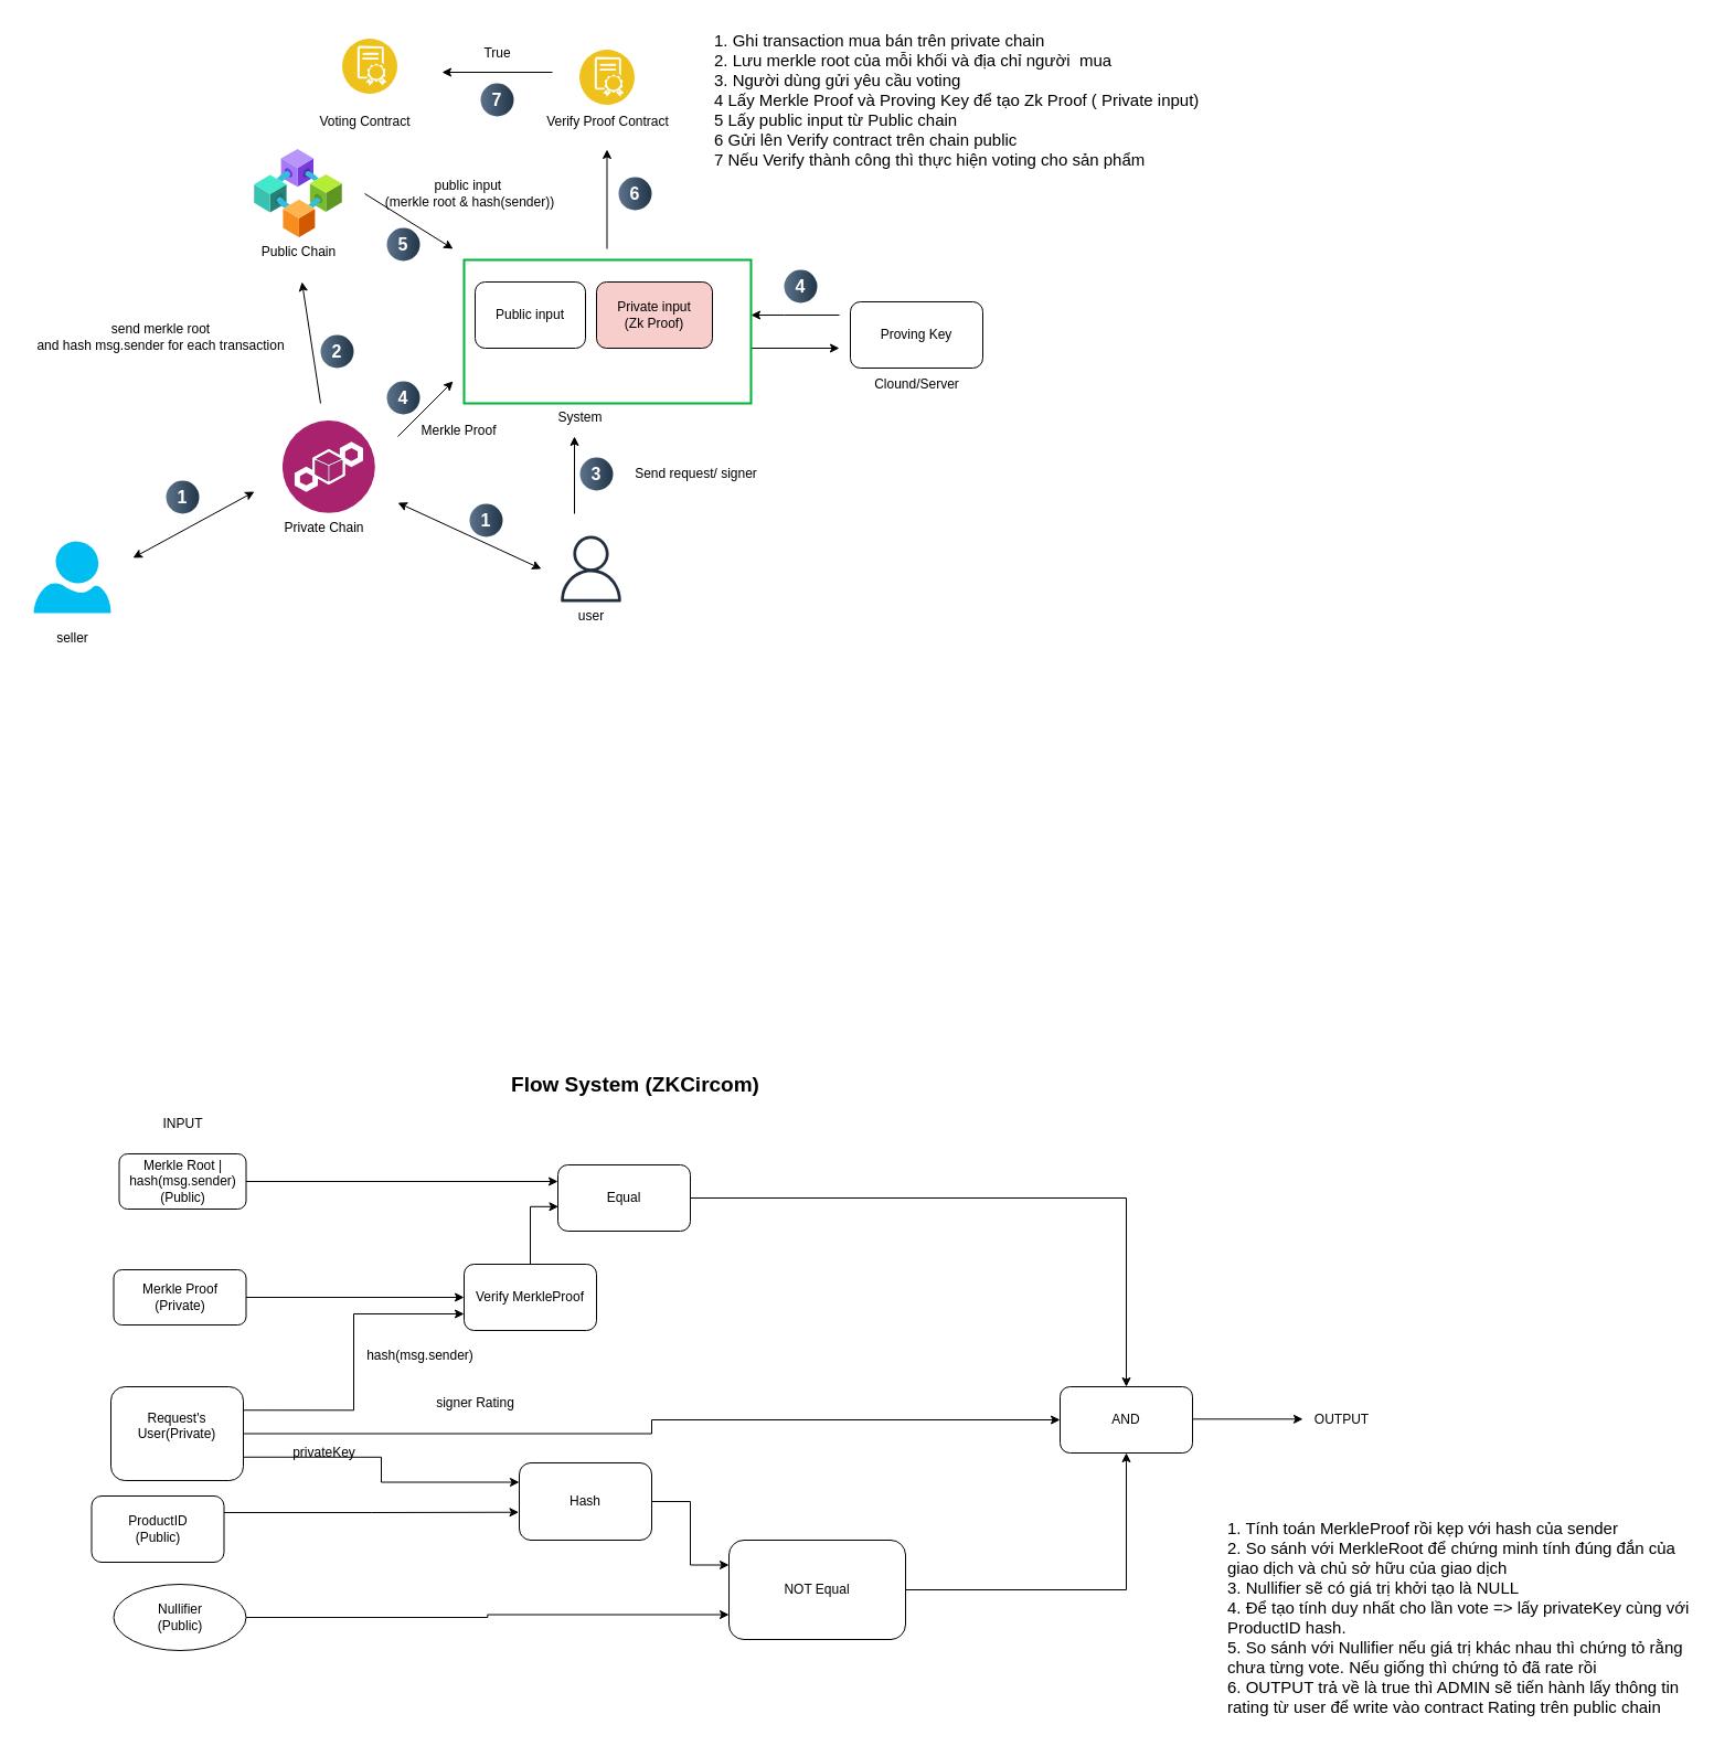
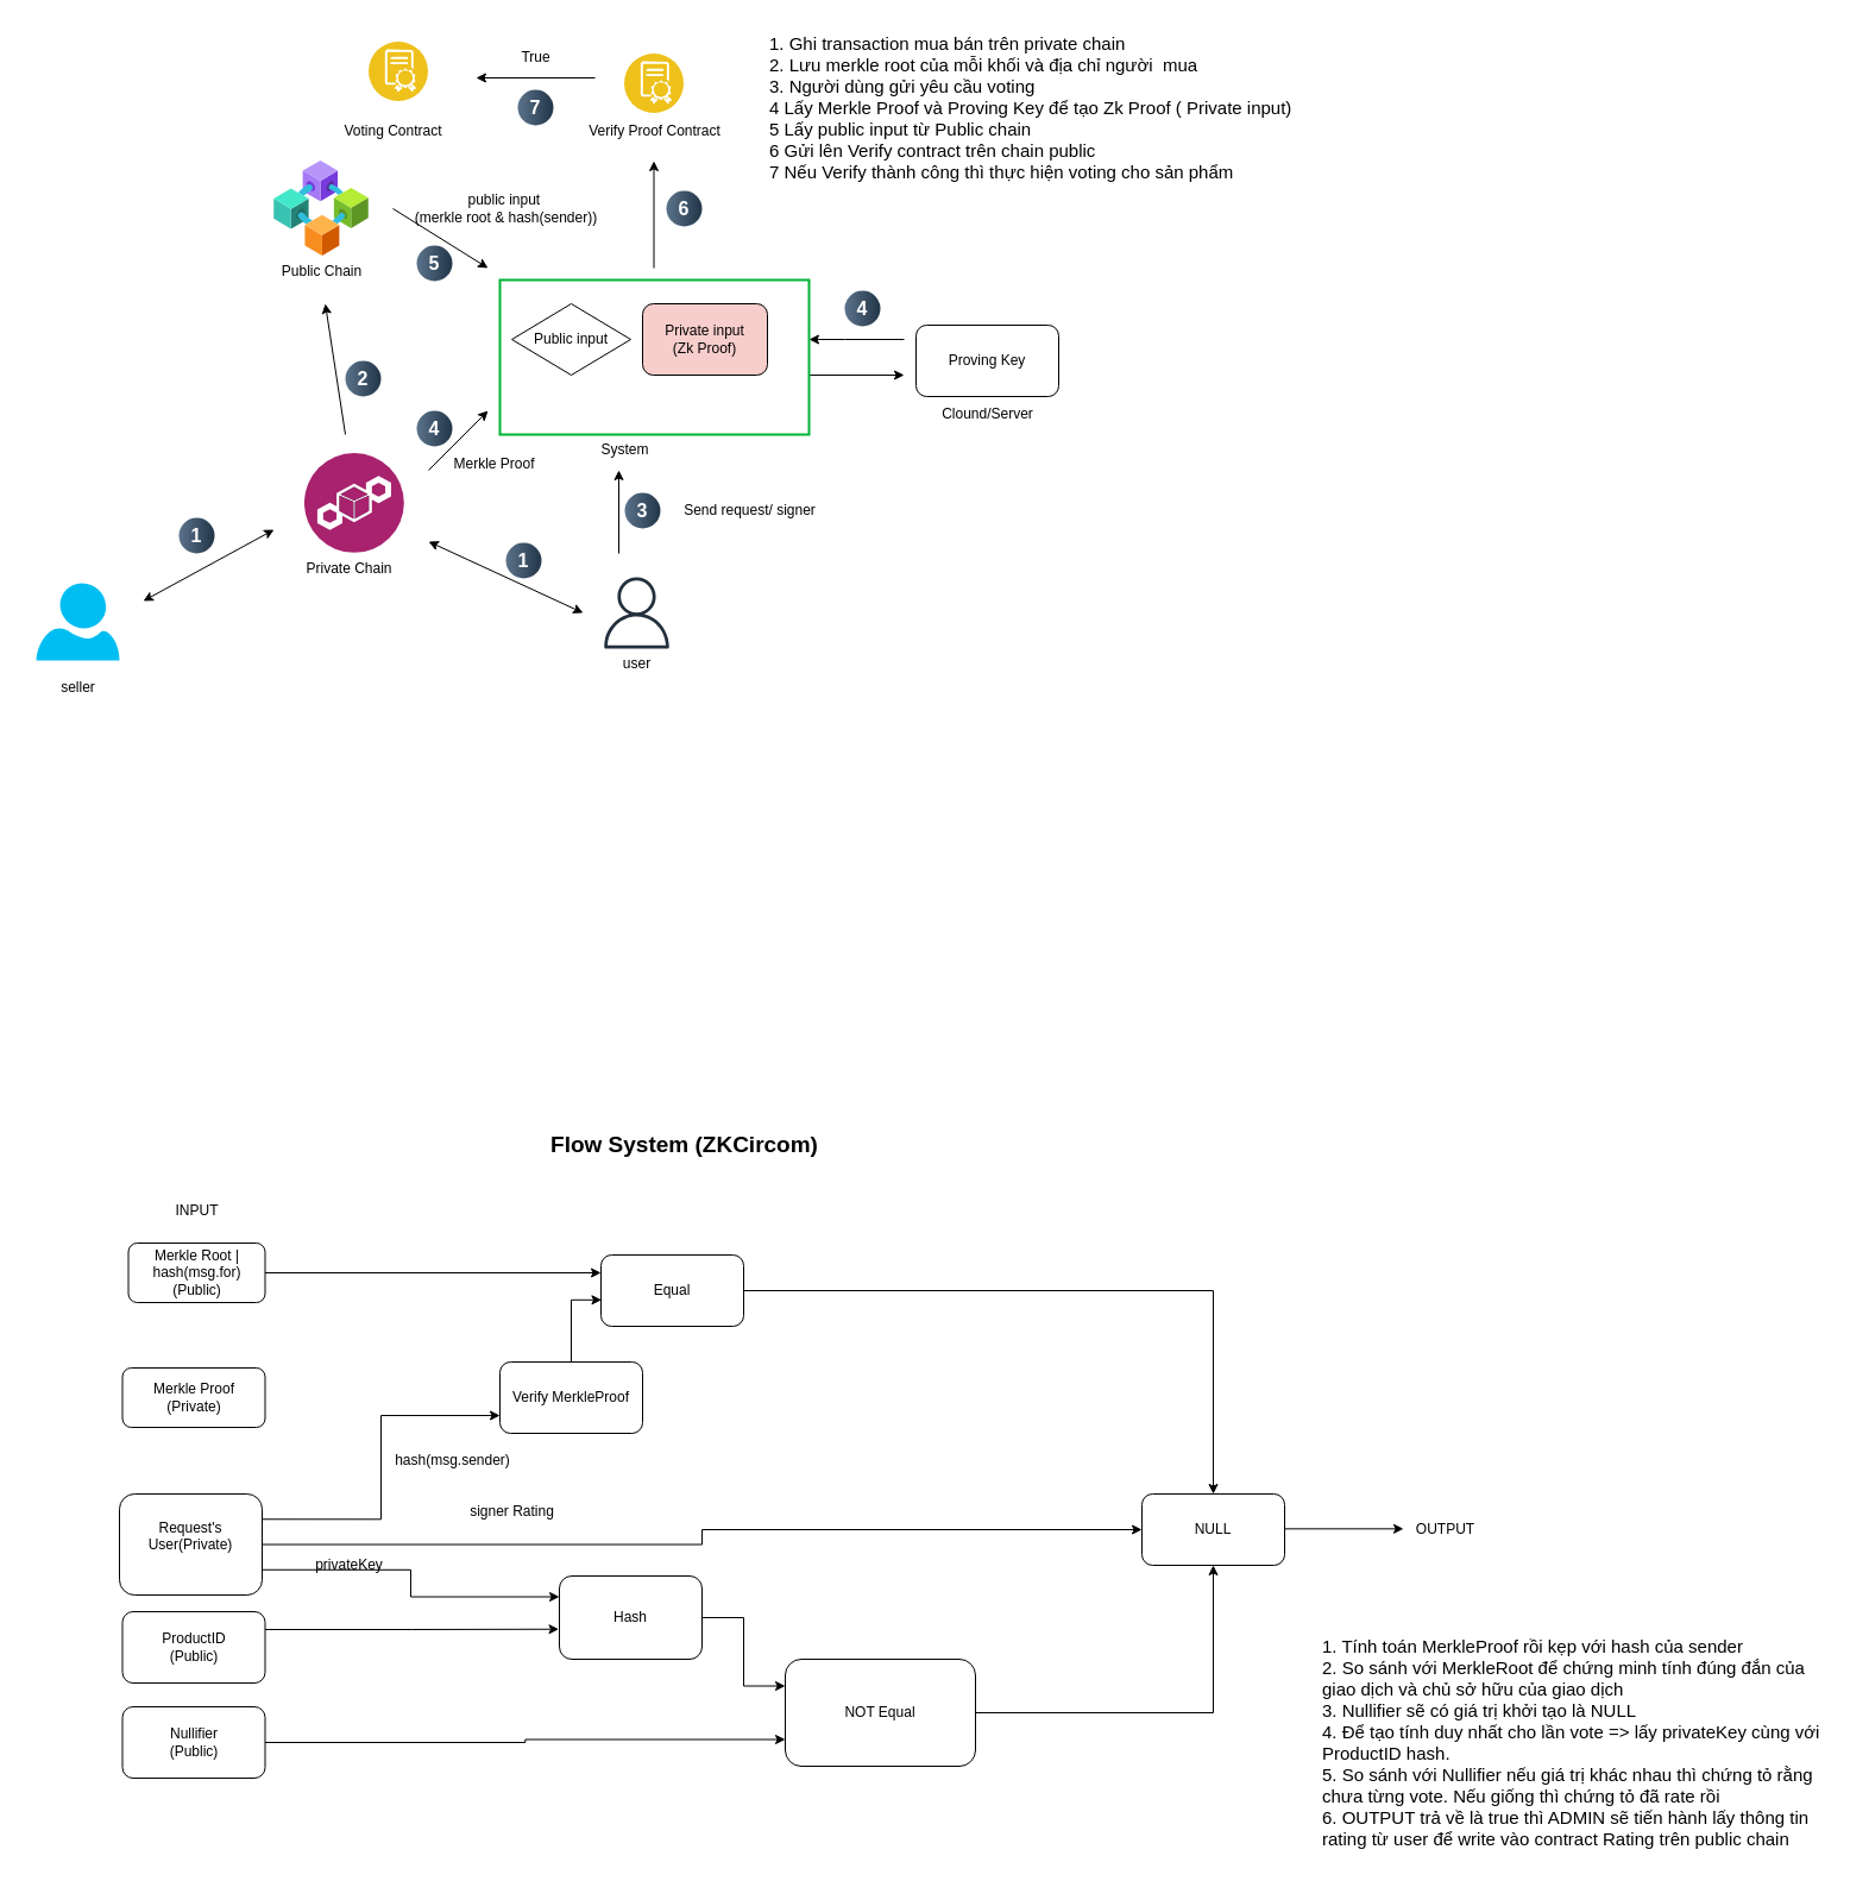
- <mxCell id="32" value="Public input" style="rounded=1;whiteSpace=wrap;html=1;" parent="1" vertex="1"><mxGeometry x="430" y="255" width="100" height="60" as="geometry" /></mxCell>
+ <mxCell id="32" value="Public input" style="rhombus;whiteSpace=wrap;html=1;" parent="1" vertex="1"><mxGeometry x="430" y="255" width="100" height="60" as="geometry" /></mxCell>
- <mxCell id="12" value="send merkle root&lt;br&gt;and hash msg.sender for each transaction" style="text;html=1;align=center;verticalAlign=middle;resizable=0;points=[];autosize=1;strokeColor=none;fillColor=none;" parent="1" vertex="1"><mxGeometry x="20" y="285" width="250" height="40" as="geometry" /></mxCell>
- <mxCell id="45" value="&lt;font style=&quot;font-size: 19px;&quot;&gt;&lt;b&gt;Flow System (ZKCircom)&lt;/b&gt;&lt;/font&gt;" style="text;html=1;align=center;verticalAlign=middle;resizable=0;points=[];autosize=1;strokeColor=none;fillColor=none;" vertex="1" parent="1"><mxGeometry x="450" y="963" width="250" height="40" as="geometry" /></mxCell>
+ <mxCell id="45" value="&lt;font style=&quot;font-size: 19px;&quot;&gt;&lt;b&gt;Flow System (ZKCircom)&lt;/b&gt;&lt;/font&gt;" style="text;html=1;align=center;verticalAlign=middle;resizable=0;points=[];autosize=1;strokeColor=none;fillColor=none;" vertex="1" parent="1"><mxGeometry x="450" y="943" width="250" height="40" as="geometry" /></mxCell>
- <mxCell id="47" value="Merkle Root | hash(msg.sender)&lt;div&gt;(Public)&lt;/div&gt;" style="rounded=1;whiteSpace=wrap;html=1;" vertex="1" parent="1"><mxGeometry x="107.5" y="1045" width="115" height="50" as="geometry" /></mxCell>
+ <mxCell id="47" value="Merkle Root | hash(msg.for)&lt;div&gt;(Public)&lt;/div&gt;" style="rounded=1;whiteSpace=wrap;html=1;" vertex="1" parent="1"><mxGeometry x="107.5" y="1045" width="115" height="50" as="geometry" /></mxCell>
- <mxCell id="49" style="edgeStyle=orthogonalEdgeStyle;rounded=0;orthogonalLoop=1;jettySize=auto;html=1;exitX=1;exitY=0.5;exitDx=0;exitDy=0;entryX=0;entryY=0.5;entryDx=0;entryDy=0;" edge="1" parent="1" source="50" target="55"><mxGeometry relative="1" as="geometry" /></mxCell>
- <mxCell id="61" value="AND" style="rounded=1;whiteSpace=wrap;html=1;" vertex="1" parent="1"><mxGeometry x="960" y="1256" width="120" height="60" as="geometry" /></mxCell>
+ <mxCell id="61" value="NULL" style="rounded=1;whiteSpace=wrap;html=1;" vertex="1" parent="1"><mxGeometry x="960" y="1256" width="120" height="60" as="geometry" /></mxCell>
- <mxCell id="63" value="ProductID&lt;br&gt;(Public)" style="rounded=1;whiteSpace=wrap;html=1;" vertex="1" parent="1"><mxGeometry x="82.5" y="1355" width="120" height="60" as="geometry" /></mxCell>
+ <mxCell id="63" value="ProductID&lt;br&gt;(Public)" style="rounded=1;whiteSpace=wrap;html=1;" vertex="1" parent="1"><mxGeometry x="102.5" y="1355" width="120" height="60" as="geometry" /></mxCell>
- <mxCell id="68" value="Nullifier&lt;div&gt;(Public)&lt;/div&gt;" style="ellipse;whiteSpace=wrap;html=1;" vertex="1" parent="1"><mxGeometry x="102.5" y="1435" width="120" height="60" as="geometry" /></mxCell>
+ <mxCell id="68" value="Nullifier&lt;div&gt;(Public)&lt;/div&gt;" style="rounded=1;whiteSpace=wrap;html=1;" vertex="1" parent="1"><mxGeometry x="102.5" y="1435" width="120" height="60" as="geometry" /></mxCell>
